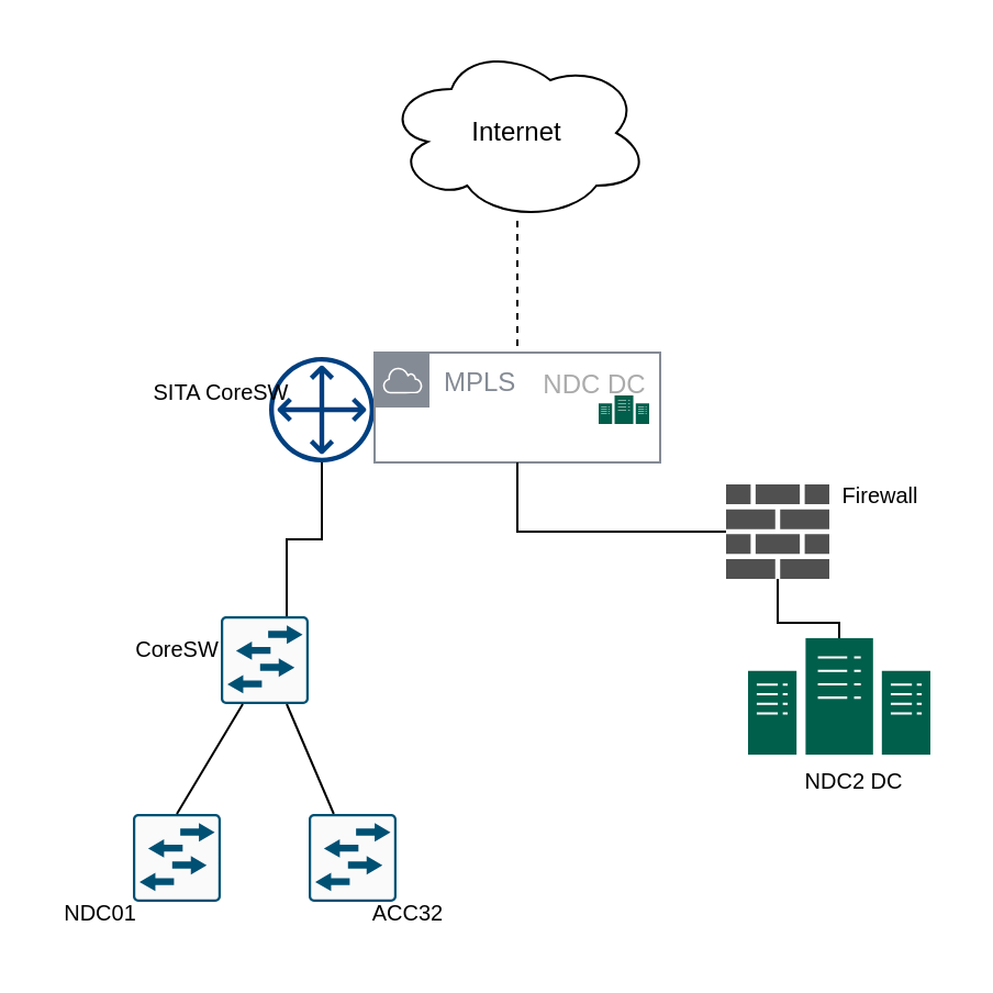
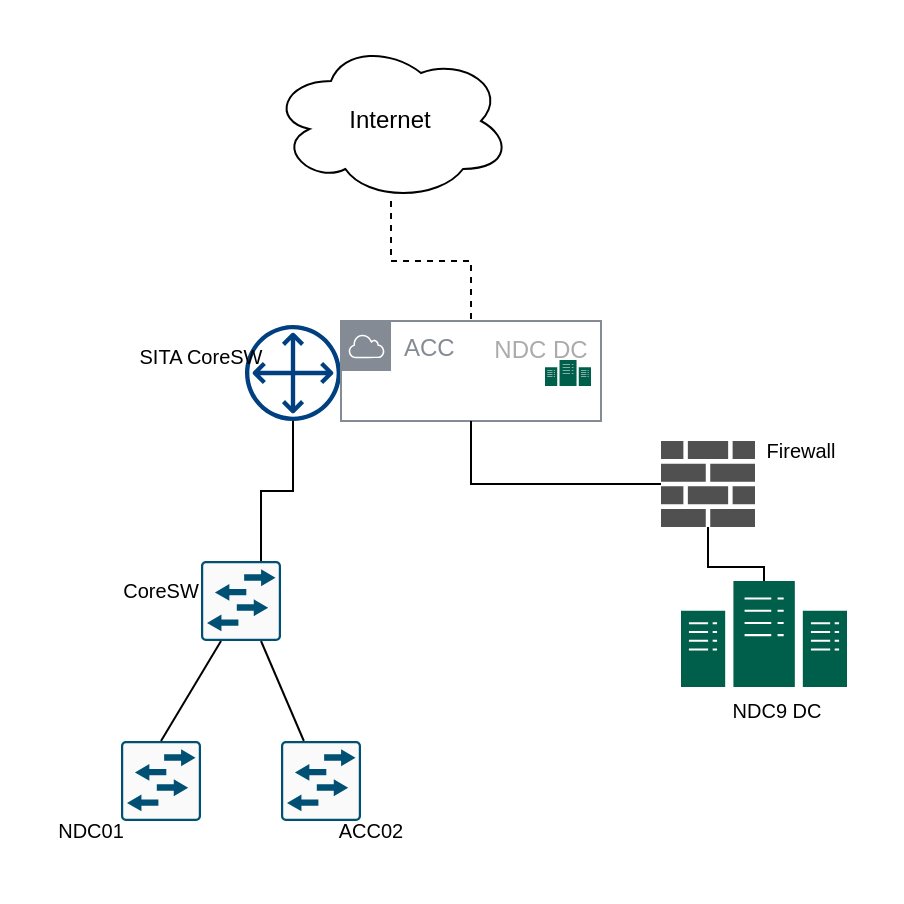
- <mxCell id="9" value="Internet" style="ellipse;shape=cloud;whiteSpace=wrap;html=1;" vertex="1" parent="1"><mxGeometry x="175" width="120" height="80" as="geometry" y="20" /></mxCell>
+ <mxCell id="9" value="Internet" style="ellipse;shape=cloud;whiteSpace=wrap;html=1;" vertex="1" parent="1"><mxGeometry x="135" y="20" width="120" height="80" as="geometry" /></mxCell>
- <mxCell id="3" value="MPLS" style="sketch=0;outlineConnect=0;gradientColor=none;html=1;whiteSpace=wrap;fontSize=12;fontStyle=0;shape=mxgraph.aws4.group;grIcon=mxgraph.aws4.group_aws_cloud;strokeColor=#858B94;fillColor=none;verticalAlign=top;align=left;spacingLeft=30;fontColor=#858B94;dashed=0;" vertex="1" parent="1"><mxGeometry x="170" y="160" width="130" height="50" as="geometry" /></mxCell>
+ <mxCell id="3" value="ACC" style="sketch=0;outlineConnect=0;gradientColor=none;html=1;whiteSpace=wrap;fontSize=12;fontStyle=0;shape=mxgraph.aws4.group;grIcon=mxgraph.aws4.group_aws_cloud;strokeColor=#858B94;fillColor=none;verticalAlign=top;align=left;spacingLeft=30;fontColor=#858B94;dashed=0;" vertex="1" parent="1"><mxGeometry x="170" y="160" width="130" height="50" as="geometry" /></mxCell>
- <mxCell id="23" value="&lt;font style=&quot;font-size: 10px;&quot;&gt;NDC2 DC&lt;/font&gt;" style="text;html=1;align=center;verticalAlign=middle;resizable=0;points=[];autosize=1;strokeColor=none;fillColor=none;" vertex="1" parent="1"><mxGeometry x="353" y="340" width="70" height="30" as="geometry" /></mxCell>
+ <mxCell id="23" value="&lt;font style=&quot;font-size: 10px;&quot;&gt;NDC9 DC&lt;/font&gt;" style="text;html=1;align=center;verticalAlign=middle;resizable=0;points=[];autosize=1;strokeColor=none;fillColor=none;" vertex="1" parent="1"><mxGeometry x="353" y="340" width="70" height="30" as="geometry" /></mxCell>
- <mxCell id="20" value="&lt;font style=&quot;font-size: 10px;&quot;&gt;ACC32&lt;/font&gt;" style="text;html=1;align=center;verticalAlign=middle;resizable=0;points=[];autosize=1;strokeColor=none;fillColor=none;" vertex="1" parent="1"><mxGeometry x="160" y="400" width="50" height="30" as="geometry" /></mxCell>
+ <mxCell id="20" value="&lt;font style=&quot;font-size: 10px;&quot;&gt;ACC02&lt;/font&gt;" style="text;html=1;align=center;verticalAlign=middle;resizable=0;points=[];autosize=1;strokeColor=none;fillColor=none;" vertex="1" parent="1"><mxGeometry x="160" y="400" width="50" height="30" as="geometry" /></mxCell>
